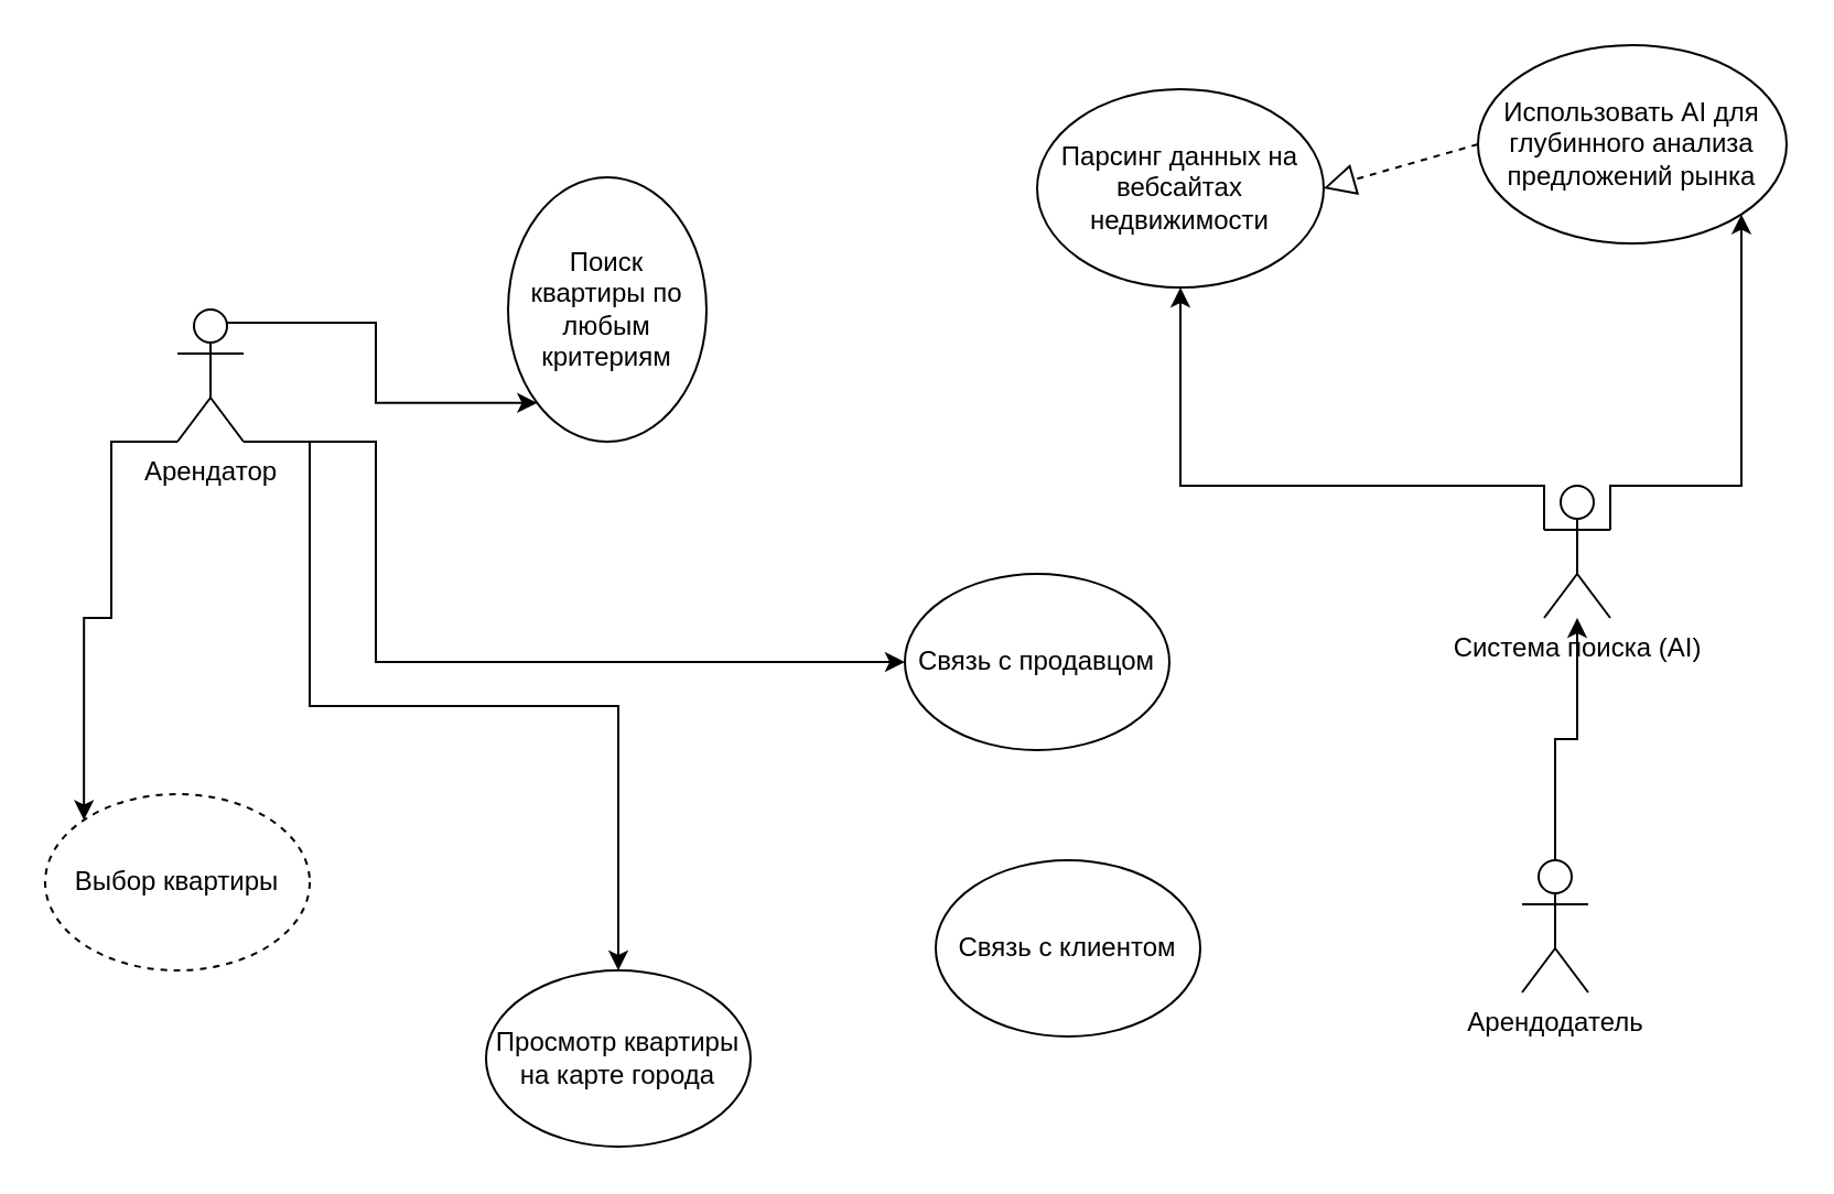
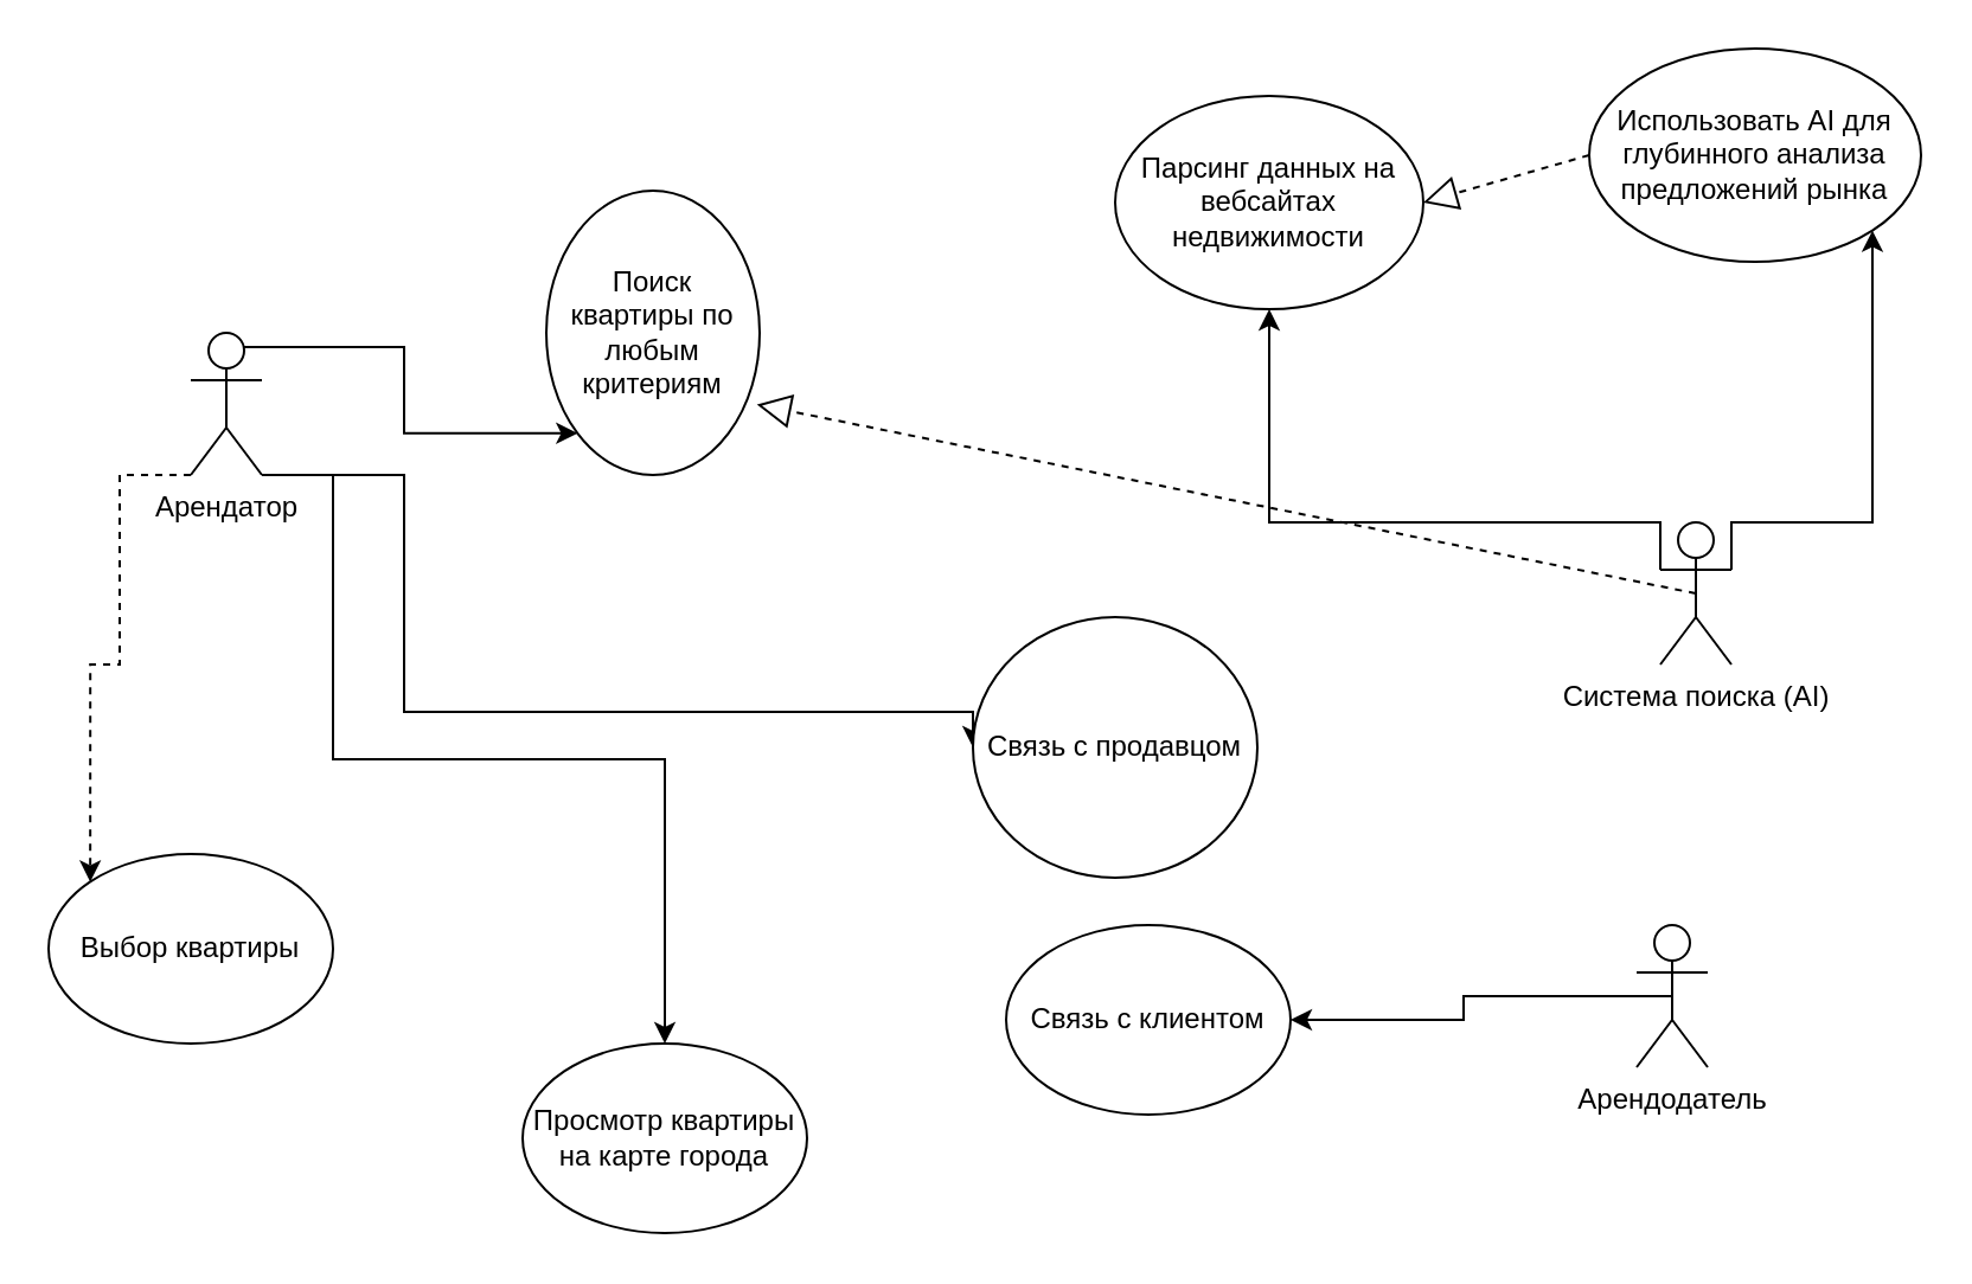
+ <mxCell id="19" value="" style="endArrow=block;dashed=1;endFill=0;endSize=12;html=1;rounded=0;exitX=0.5;exitY=0.5;exitDx=0;exitDy=0;exitPerimeter=0;entryX=0.987;entryY=0.752;entryDx=0;entryDy=0;entryPerimeter=0;" parent="1" source="13" target="7" edge="1"><mxGeometry width="160" relative="1" as="geometry"><mxPoint x="420" y="200" as="sourcePoint" /><mxPoint x="580" y="200" as="targetPoint" /></mxGeometry></mxCell>
- <mxCell id="5" style="edgeStyle=orthogonalEdgeStyle;rounded=0;orthogonalLoop=1;jettySize=auto;html=1;exitX=0;exitY=1;exitDx=0;exitDy=0;exitPerimeter=0;entryX=0;entryY=0;entryDx=0;entryDy=0;" parent="1" source="6" target="16" edge="1"><mxGeometry relative="1" as="geometry"><Array as="points"><mxPoint x="50" y="200" /><mxPoint x="50" y="280" /><mxPoint x="38" y="280" /></Array></mxGeometry></mxCell>
+ <mxCell id="5" style="edgeStyle=orthogonalEdgeStyle;rounded=0;orthogonalLoop=1;jettySize=auto;html=1;exitX=0;exitY=1;exitDx=0;exitDy=0;exitPerimeter=0;entryX=0;entryY=0;entryDx=0;entryDy=0;dashed=1;" parent="1" source="6" target="16" edge="1"><mxGeometry relative="1" as="geometry"><Array as="points"><mxPoint x="50" y="200" /><mxPoint x="50" y="280" /><mxPoint x="38" y="280" /></Array></mxGeometry></mxCell>
- <mxCell id="17" value="Связь с продавцом" style="ellipse;whiteSpace=wrap;html=1;" parent="1" vertex="1"><mxGeometry x="410" y="260" width="120" height="80" as="geometry" /></mxCell>
+ <mxCell id="17" value="Связь с продавцом" style="ellipse;whiteSpace=wrap;html=1;" parent="1" vertex="1"><mxGeometry x="410" y="260" width="120" height="110" as="geometry" /></mxCell>
- <mxCell id="9" style="edgeStyle=orthogonalEdgeStyle;rounded=0;orthogonalLoop=1;jettySize=auto;html=1;exitX=0.5;exitY=0.5;exitDx=0;exitDy=0;exitPerimeter=0;" parent="1" source="10" target="13" edge="1"><mxGeometry relative="1" as="geometry" /></mxCell>
+ <mxCell id="9" style="edgeStyle=orthogonalEdgeStyle;rounded=0;orthogonalLoop=1;jettySize=auto;html=1;exitX=0.5;exitY=0.5;exitDx=0;exitDy=0;exitPerimeter=0;entryX=1;entryY=0.5;entryDx=0;entryDy=0;" parent="1" source="10" target="20" edge="1"><mxGeometry relative="1" as="geometry" /></mxCell>
- <mxCell id="16" value="Выбор квартиры" style="ellipse;whiteSpace=wrap;html=1;dashed=1;" parent="1" vertex="1"><mxGeometry x="20" y="360" width="120" height="80" as="geometry" /></mxCell>
+ <mxCell id="16" value="Выбор квартиры" style="ellipse;whiteSpace=wrap;html=1;" parent="1" vertex="1"><mxGeometry x="20" y="360" width="120" height="80" as="geometry" /></mxCell>
